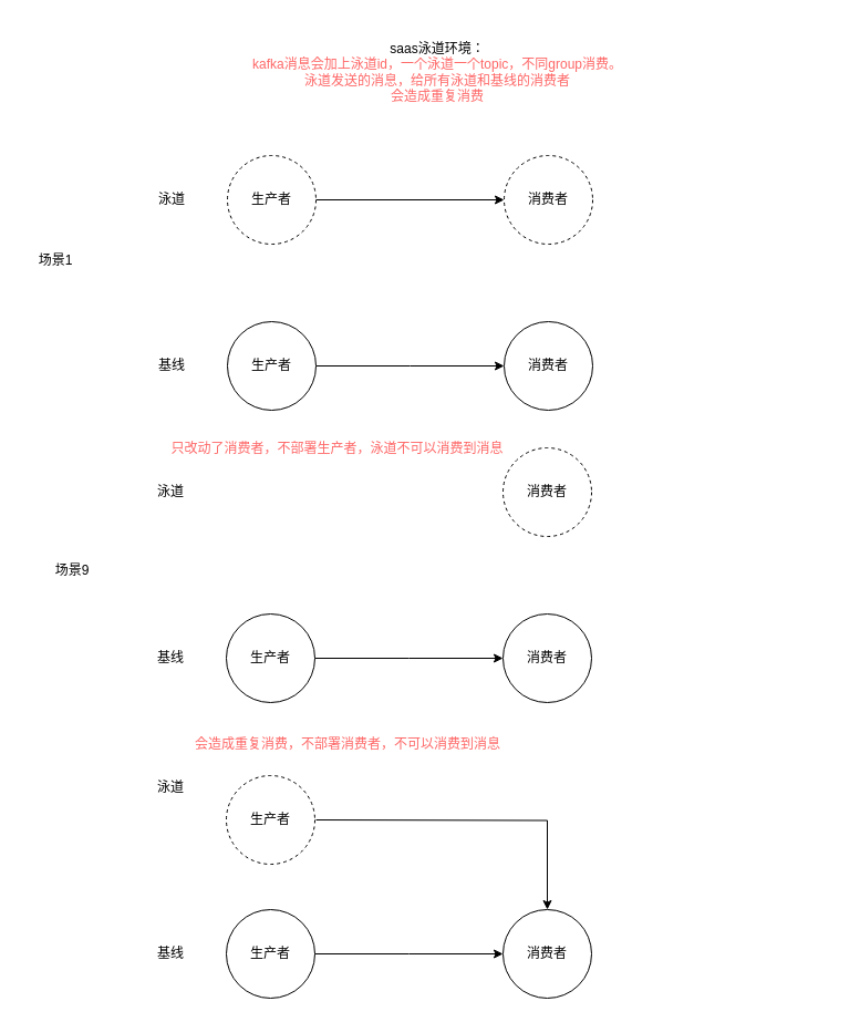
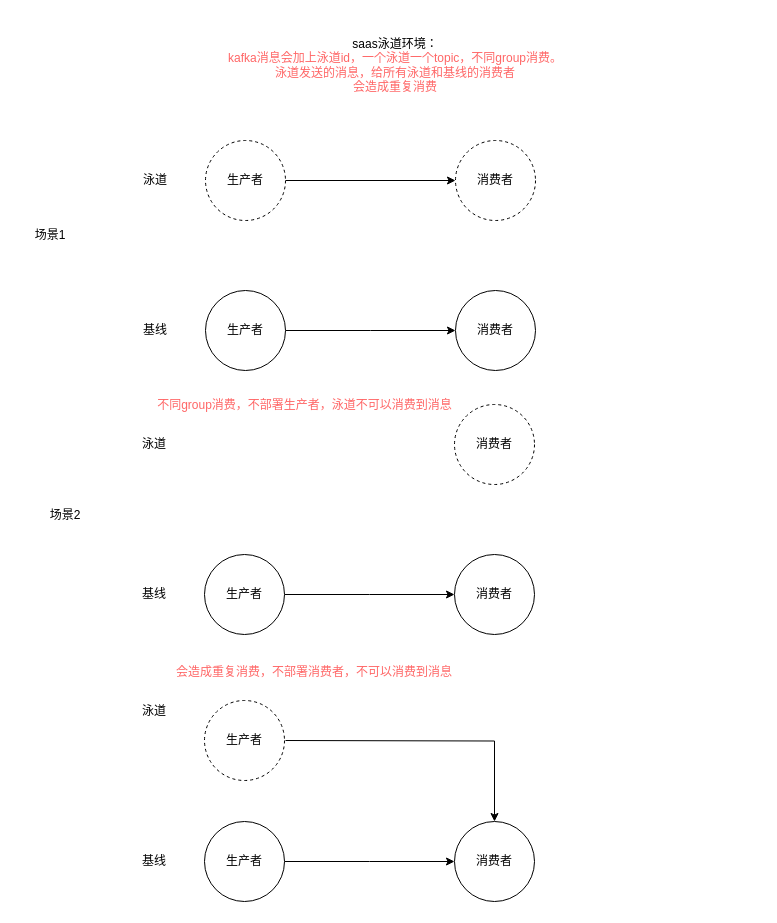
- <mxCell id="24" value="&lt;font color=&quot;#ff6666&quot;&gt;只改动了消费者，不部署生产者，泳道不可以消费到消息&lt;/font&gt;" style="text;html=1;strokeColor=none;fillColor=none;align=center;verticalAlign=middle;whiteSpace=wrap;rounded=0;" parent="1" vertex="1"><mxGeometry x="145" y="390" width="319" height="30" as="geometry" /></mxCell>
+ <mxCell id="24" value="&lt;font color=&quot;#ff6666&quot;&gt;不同group消费，不部署生产者，泳道不可以消费到消息&lt;/font&gt;" style="text;html=1;strokeColor=none;fillColor=none;align=center;verticalAlign=middle;whiteSpace=wrap;rounded=0;" parent="1" vertex="1"><mxGeometry x="145" y="390" width="319" height="30" as="geometry" /></mxCell>
- <mxCell id="26" value="场景9" style="text;html=1;strokeColor=none;fillColor=none;align=center;verticalAlign=middle;whiteSpace=wrap;rounded=0;" parent="1" vertex="1"><mxGeometry x="35" y="500" width="60" height="30" as="geometry" /></mxCell>
+ <mxCell id="26" value="场景2" style="text;html=1;strokeColor=none;fillColor=none;align=center;verticalAlign=middle;whiteSpace=wrap;rounded=0;" parent="1" vertex="1"><mxGeometry x="35" y="500" width="60" height="30" as="geometry" /></mxCell>
